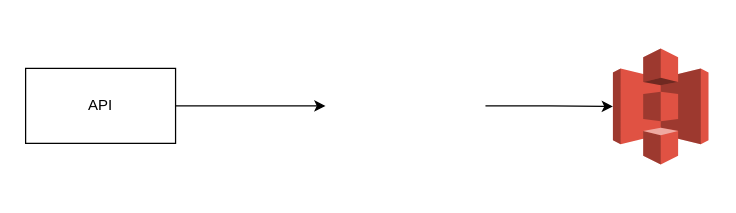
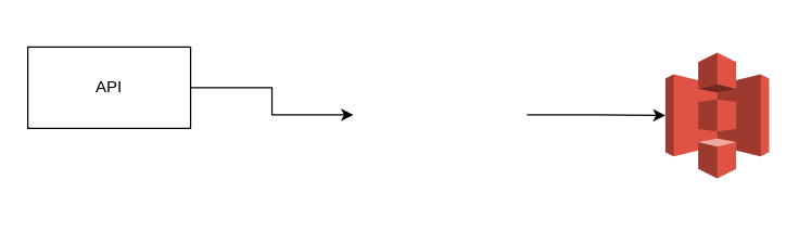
- <mxCell id="3" value="API" style="rounded=0;whiteSpace=wrap;html=1;" vertex="1" parent="1"><mxGeometry x="20" y="54" width="120" height="60" as="geometry" /></mxCell>
+ <mxCell id="3" value="API" style="rounded=0;whiteSpace=wrap;html=1;" vertex="1" parent="1"><mxGeometry x="20" y="34" width="120" height="60" as="geometry" /></mxCell>
